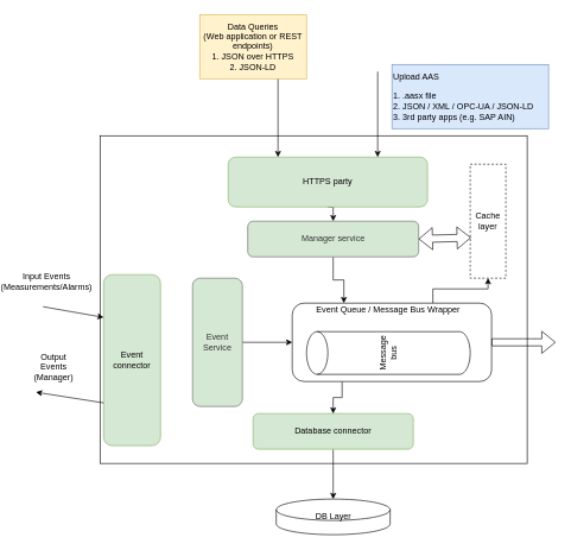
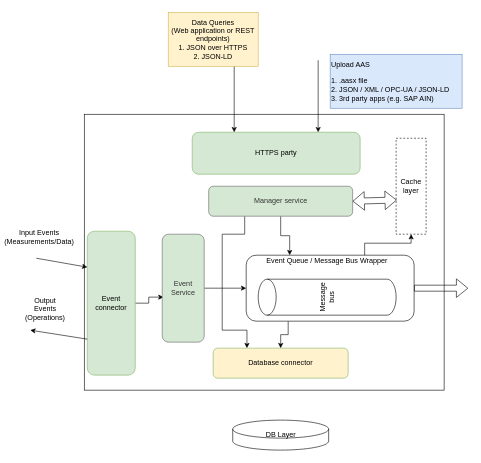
- <mxCell id="3" style="edgeStyle=orthogonalEdgeStyle;rounded=0;orthogonalLoop=1;jettySize=auto;html=1;exitX=0.5;exitY=1;exitDx=0;exitDy=0;entryX=0.5;entryY=0;entryDx=0;entryDy=0;" edge="1" parent="1" source="4" target="7"><mxGeometry relative="1" as="geometry" /></mxCell>
+ <mxCell id="6" style="edgeStyle=orthogonalEdgeStyle;rounded=0;orthogonalLoop=1;jettySize=auto;html=1;exitX=0.25;exitY=1;exitDx=0;exitDy=0;entryX=0.25;entryY=0;entryDx=0;entryDy=0;" parent="1" source="7" target="12" edge="1"><mxGeometry relative="1" as="geometry"><Array as="points"><mxPoint x="408" y="390" /><mxPoint x="370" y="390" /><mxPoint x="370" y="550" /><mxPoint x="411" y="550" /></Array></mxGeometry></mxCell>
- <mxCell id="28" value="Input Events&lt;br&gt;(Measurements/Alarms)" style="text;html=1;strokeColor=none;fillColor=none;align=center;verticalAlign=middle;whiteSpace=wrap;rounded=0;" parent="1" vertex="1"><mxGeometry x="20" y="370" width="90" height="50" as="geometry" /></mxCell>
+ <mxCell id="28" value="Input Events&lt;br&gt;(Measurements/Data)" style="text;html=1;strokeColor=none;fillColor=none;align=center;verticalAlign=middle;whiteSpace=wrap;rounded=0;" parent="1" vertex="1"><mxGeometry x="20" y="370" width="90" height="50" as="geometry" /></mxCell>
+ <mxCell id="8" style="edgeStyle=orthogonalEdgeStyle;rounded=0;orthogonalLoop=1;jettySize=auto;html=1;exitX=1;exitY=0.5;exitDx=0;exitDy=0;entryX=0.029;entryY=0.583;entryDx=0;entryDy=0;entryPerimeter=0;" parent="1" source="9" target="24" edge="1"><mxGeometry relative="1" as="geometry" /></mxCell>
- <mxCell id="29" value="Output Events (Manager)" style="text;html=1;strokeColor=none;fillColor=none;align=center;verticalAlign=middle;whiteSpace=wrap;rounded=0;" parent="1" vertex="1"><mxGeometry x="40" y="490" width="70" height="50" as="geometry" /></mxCell>
+ <mxCell id="29" value="Output Events (Operations)" style="text;html=1;strokeColor=none;fillColor=none;align=center;verticalAlign=middle;whiteSpace=wrap;rounded=0;" parent="1" vertex="1"><mxGeometry x="40" y="490" width="70" height="50" as="geometry" /></mxCell>
- <mxCell id="12" value="Database connector" style="rounded=1;whiteSpace=wrap;html=1;fillColor=#d5e8d4;strokeColor=#82b366;" parent="1" vertex="1"><mxGeometry x="355" y="580" width="225" height="50" as="geometry" /></mxCell>
+ <mxCell id="12" value="Database connector" style="rounded=1;whiteSpace=wrap;html=1;fillColor=#fff2cc;strokeColor=#82b366;" parent="1" vertex="1"><mxGeometry x="355" y="580" width="225" height="50" as="geometry" /></mxCell>
- <mxCell id="11" style="edgeStyle=orthogonalEdgeStyle;rounded=0;orthogonalLoop=1;jettySize=auto;html=1;exitX=0.5;exitY=1;exitDx=0;exitDy=0;" parent="1" source="12" target="10" edge="1"><mxGeometry relative="1" as="geometry" /></mxCell>
